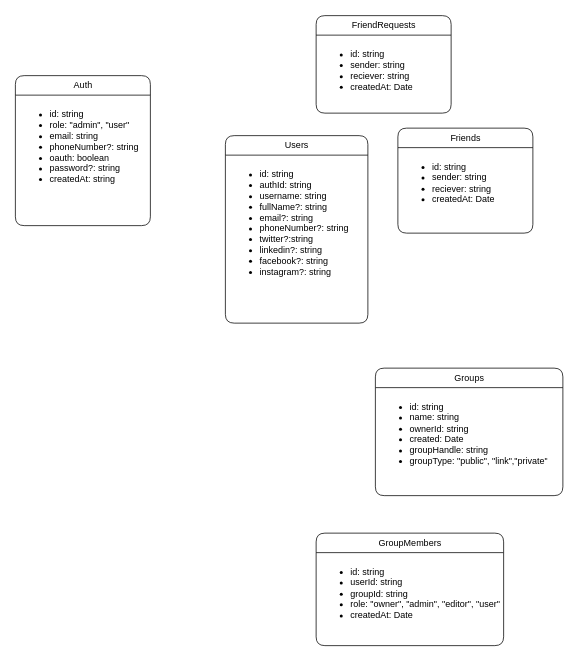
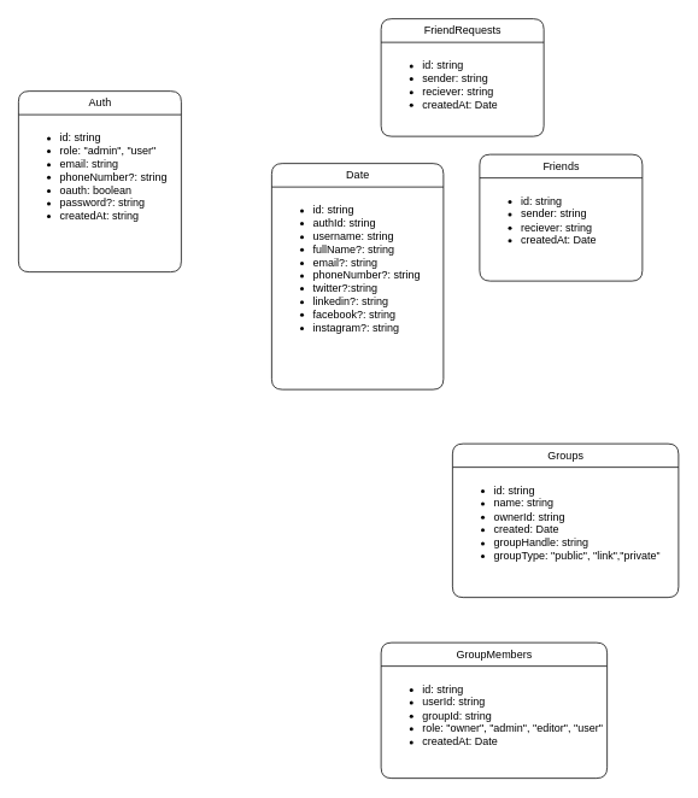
- <mxCell id="4" value="Users" style="swimlane;fontStyle=0;childLayout=stackLayout;horizontal=1;startSize=26;fillColor=none;horizontalStack=0;resizeParent=1;resizeParentMax=0;resizeLast=0;collapsible=1;marginBottom=0;html=1;rounded=1;" parent="1" vertex="1"><mxGeometry x="300" y="180" width="190" height="250" as="geometry" /></mxCell>
+ <mxCell id="4" value="Date" style="swimlane;fontStyle=0;childLayout=stackLayout;horizontal=1;startSize=26;fillColor=none;horizontalStack=0;resizeParent=1;resizeParentMax=0;resizeLast=0;collapsible=1;marginBottom=0;html=1;rounded=1;" parent="1" vertex="1"><mxGeometry x="300" y="180" width="190" height="250" as="geometry" /></mxCell>
